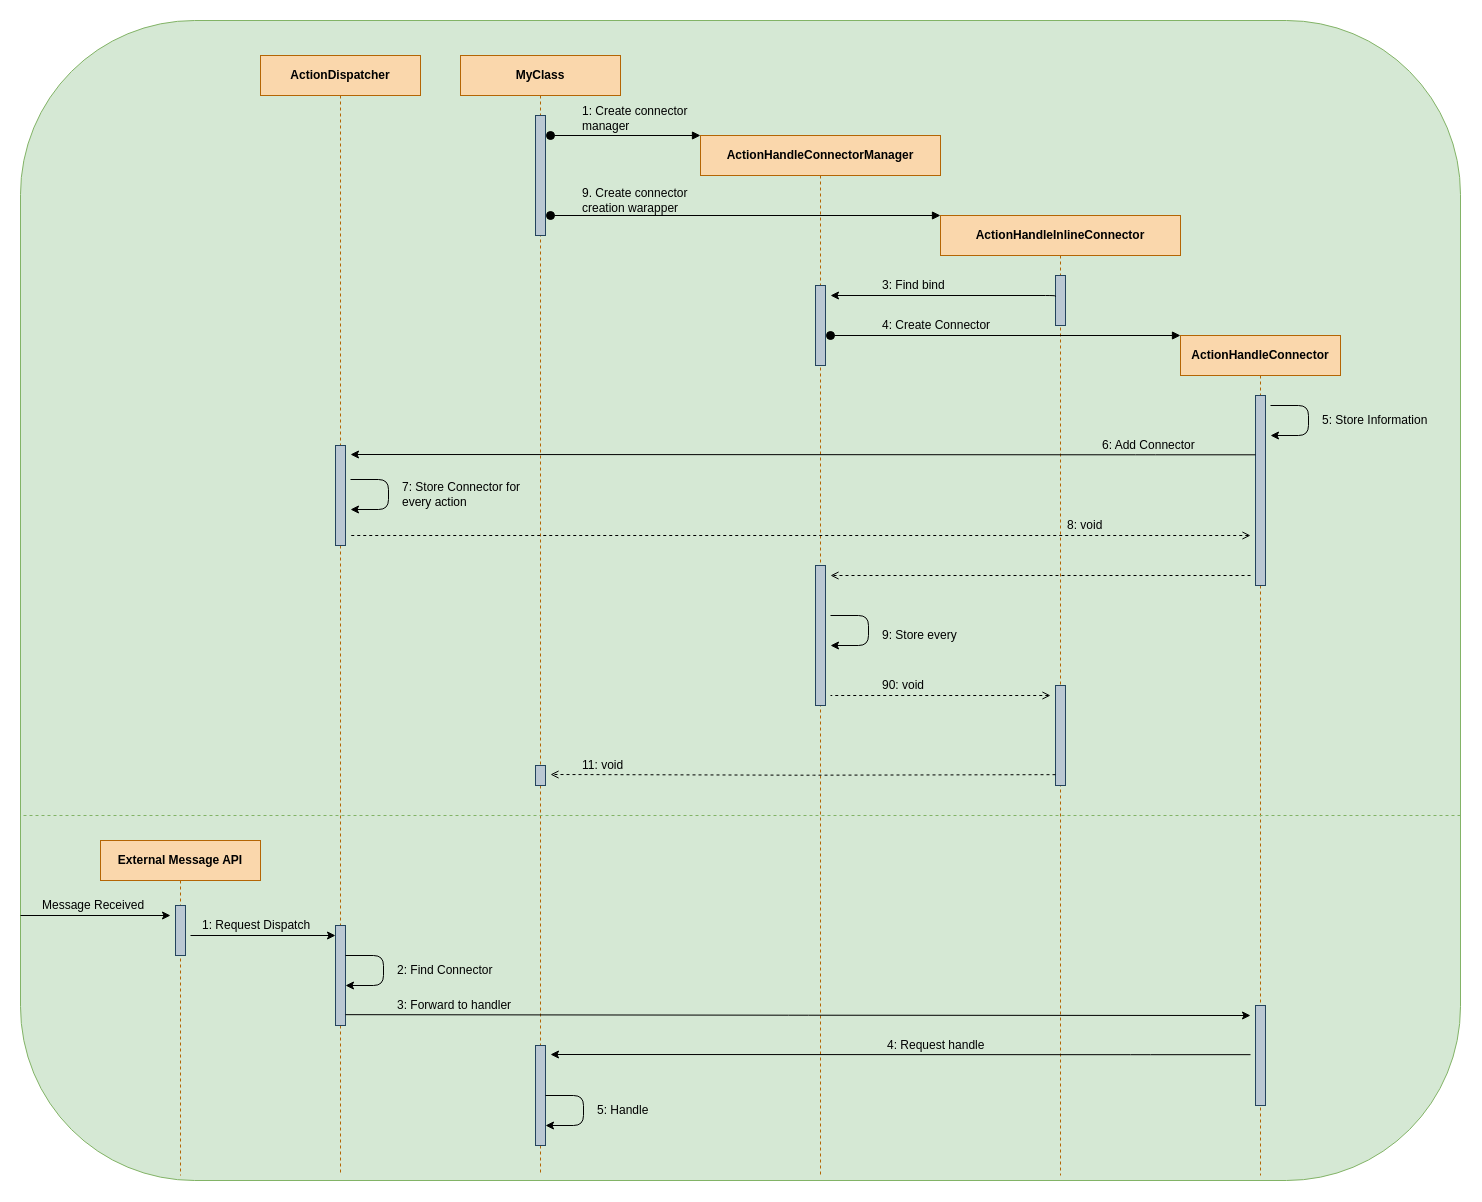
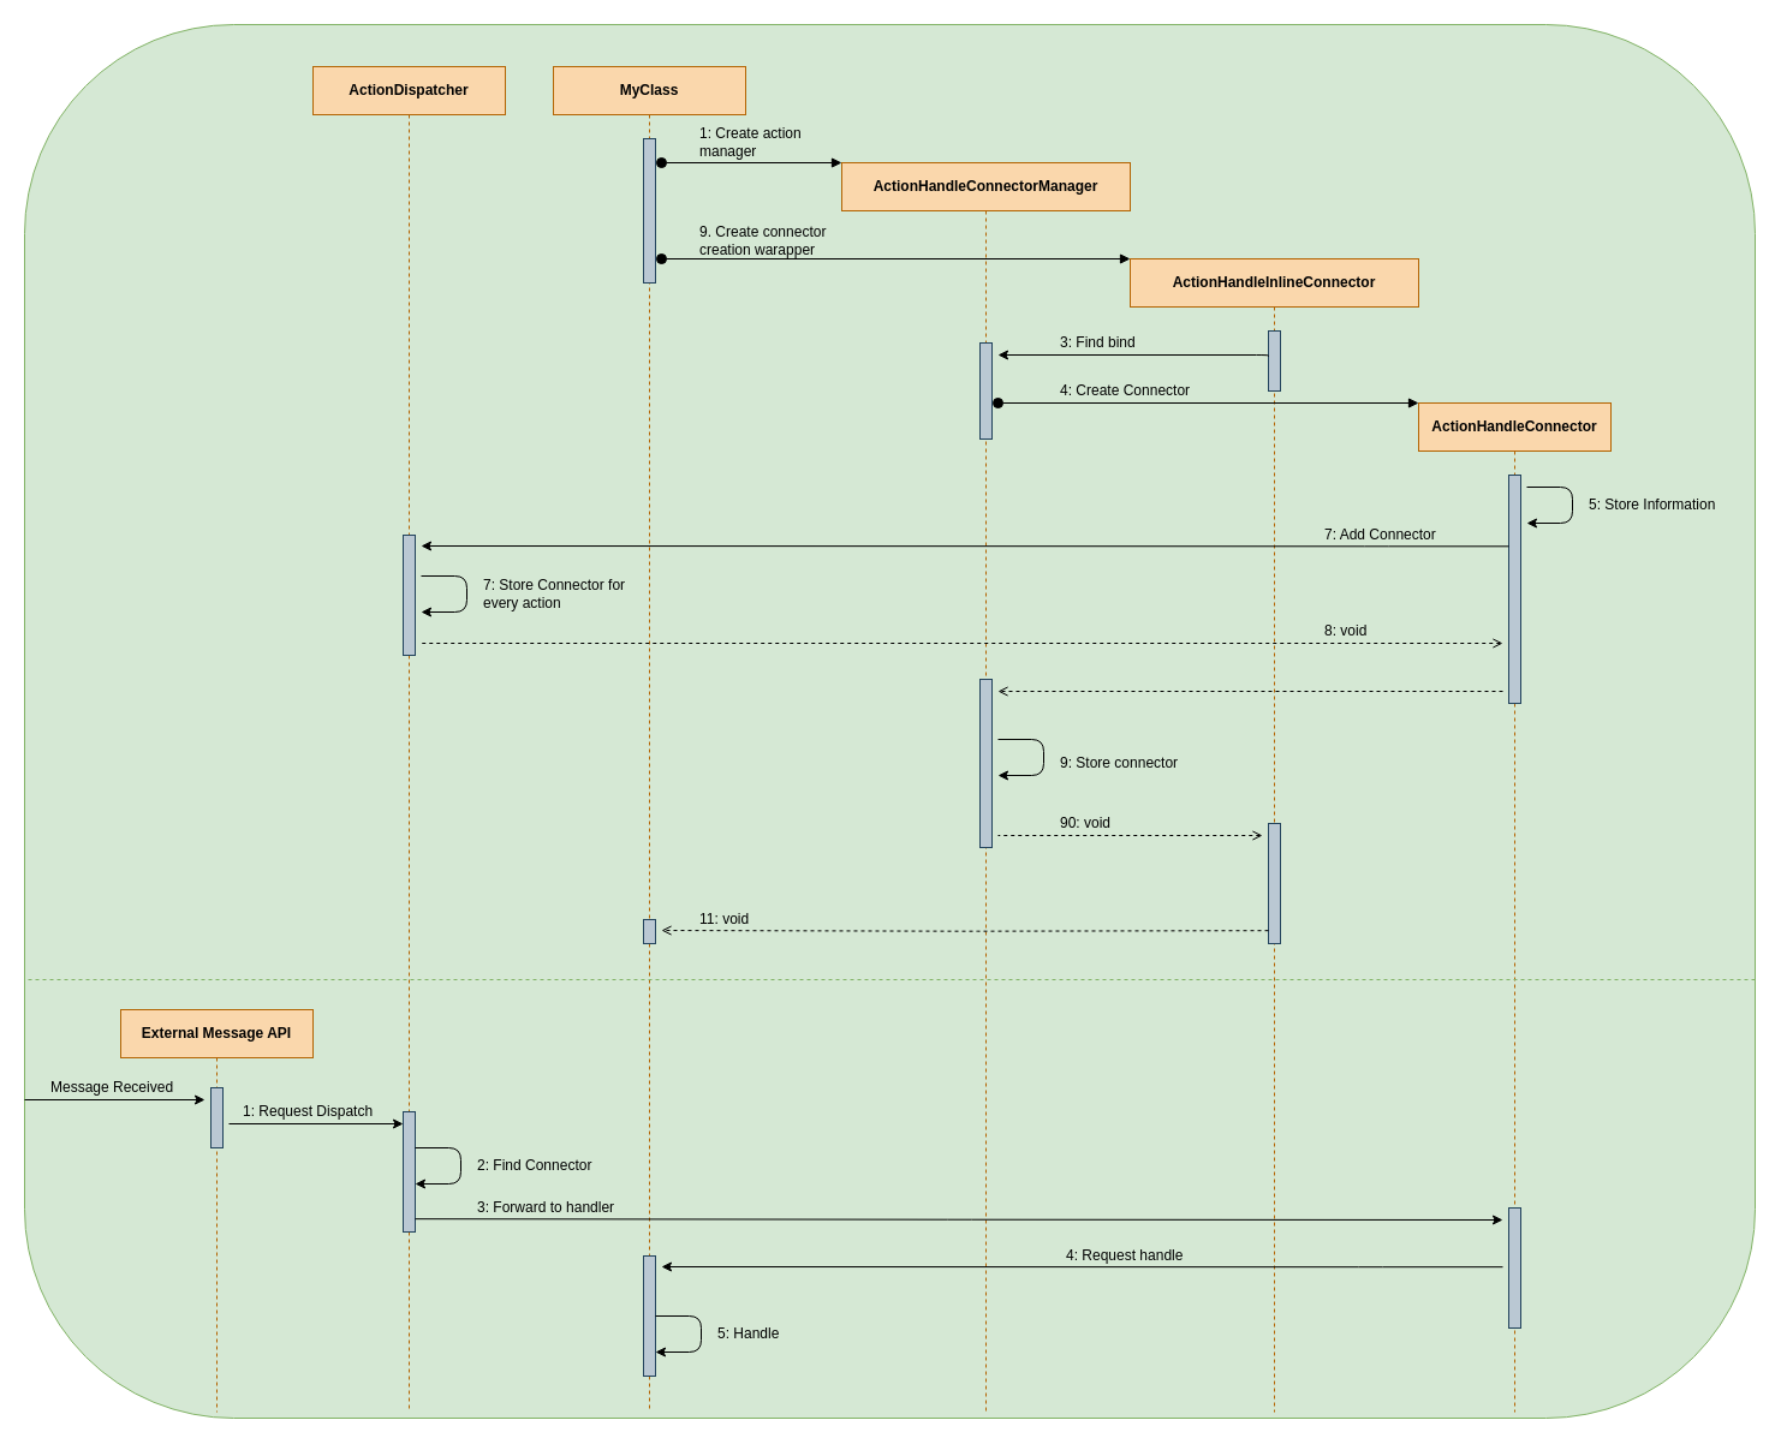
- <mxCell id="13" value="1: Create connector manager" style="text;html=1;align=left;verticalAlign=bottom;whiteSpace=wrap;rounded=0;connectable=0;" vertex="1" parent="1"><mxGeometry x="580" y="95" width="120" height="40" as="geometry" /></mxCell>
+ <mxCell id="13" value="1: Create action manager" style="text;html=1;align=left;verticalAlign=bottom;whiteSpace=wrap;rounded=0;connectable=0;" vertex="1" parent="1"><mxGeometry x="580" y="95" width="120" height="40" as="geometry" /></mxCell>
- <mxCell id="26" value="6: Add Connector" style="text;html=1;align=left;verticalAlign=middle;whiteSpace=wrap;rounded=0;allowArrows=0;fontFamily=Helvetica;fontSize=12;fontColor=#000000;connectable=0;" vertex="1" parent="1"><mxGeometry x="1100" y="435" width="120" height="20" as="geometry" /></mxCell>
+ <mxCell id="26" value="7: Add Connector" style="text;html=1;align=left;verticalAlign=middle;whiteSpace=wrap;rounded=0;allowArrows=0;fontFamily=Helvetica;fontSize=12;fontColor=#000000;connectable=0;" vertex="1" parent="1"><mxGeometry x="1100" y="435" width="120" height="20" as="geometry" /></mxCell>
- <mxCell id="31" value="8: void" style="text;html=1;align=left;verticalAlign=middle;whiteSpace=wrap;rounded=0;allowArrows=0;fontFamily=Helvetica;fontSize=12;fontColor=#000000;connectable=0;" vertex="1" parent="1"><mxGeometry x="1065" y="515" width="80" height="20" as="geometry" /></mxCell>
+ <mxCell id="31" value="8: void" style="text;html=1;align=left;verticalAlign=middle;whiteSpace=wrap;rounded=0;allowArrows=0;fontFamily=Helvetica;fontSize=12;fontColor=#000000;connectable=0;" vertex="1" parent="1"><mxGeometry x="1100" y="515" width="80" height="20" as="geometry" /></mxCell>
- <mxCell id="19" value="9: Store every" style="text;html=1;align=left;verticalAlign=middle;whiteSpace=wrap;rounded=0;allowArrows=0;fontFamily=Helvetica;fontSize=12;fontColor=#000000;connectable=0;" vertex="1" parent="1"><mxGeometry x="880" y="620" width="120" height="30" as="geometry" /></mxCell>
+ <mxCell id="19" value="9: Store connector" style="text;html=1;align=left;verticalAlign=middle;whiteSpace=wrap;rounded=0;allowArrows=0;fontFamily=Helvetica;fontSize=12;fontColor=#000000;connectable=0;" vertex="1" parent="1"><mxGeometry x="880" y="620" width="120" height="30" as="geometry" /></mxCell>
